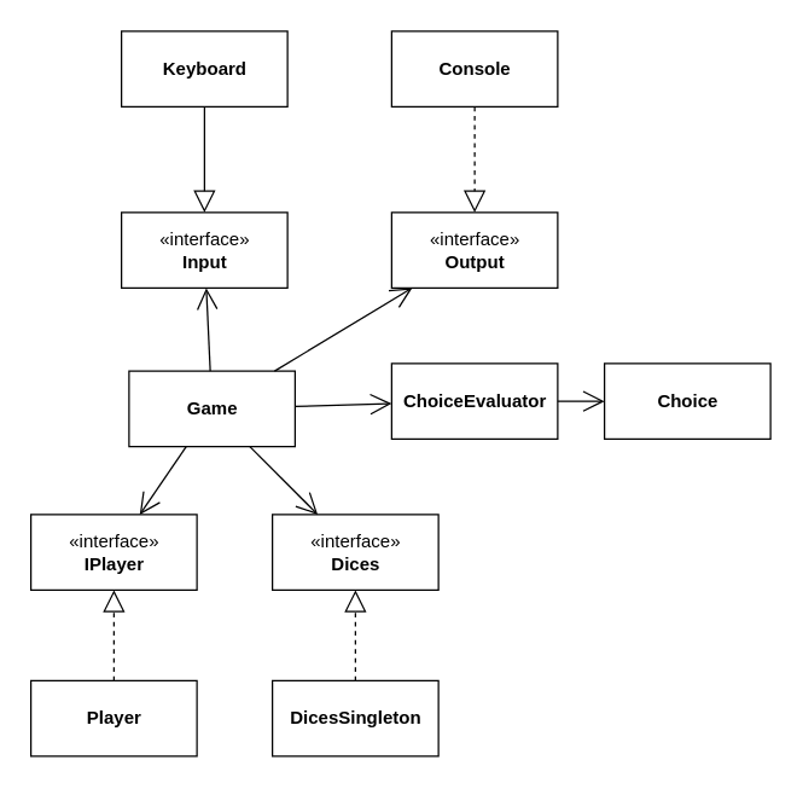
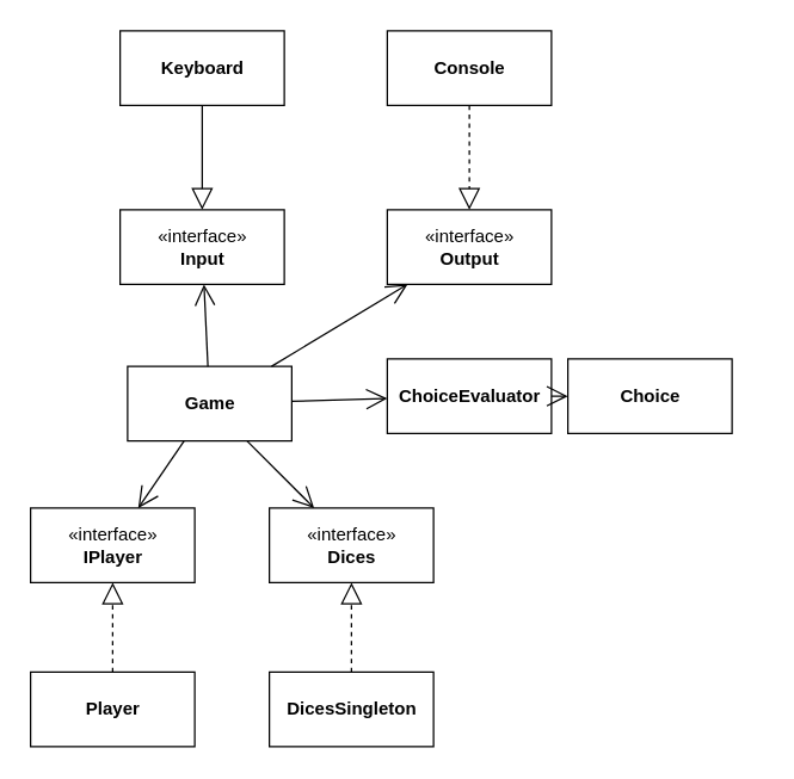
- <mxCell id="7" value="Choice" style="html=1;fontStyle=1" vertex="1" parent="1"><mxGeometry x="400" y="240" width="110" height="50" as="geometry" /></mxCell>
+ <mxCell id="7" value="Choice" style="html=1;fontStyle=1" vertex="1" parent="1"><mxGeometry x="380" y="240" width="110" height="50" as="geometry" /></mxCell>
